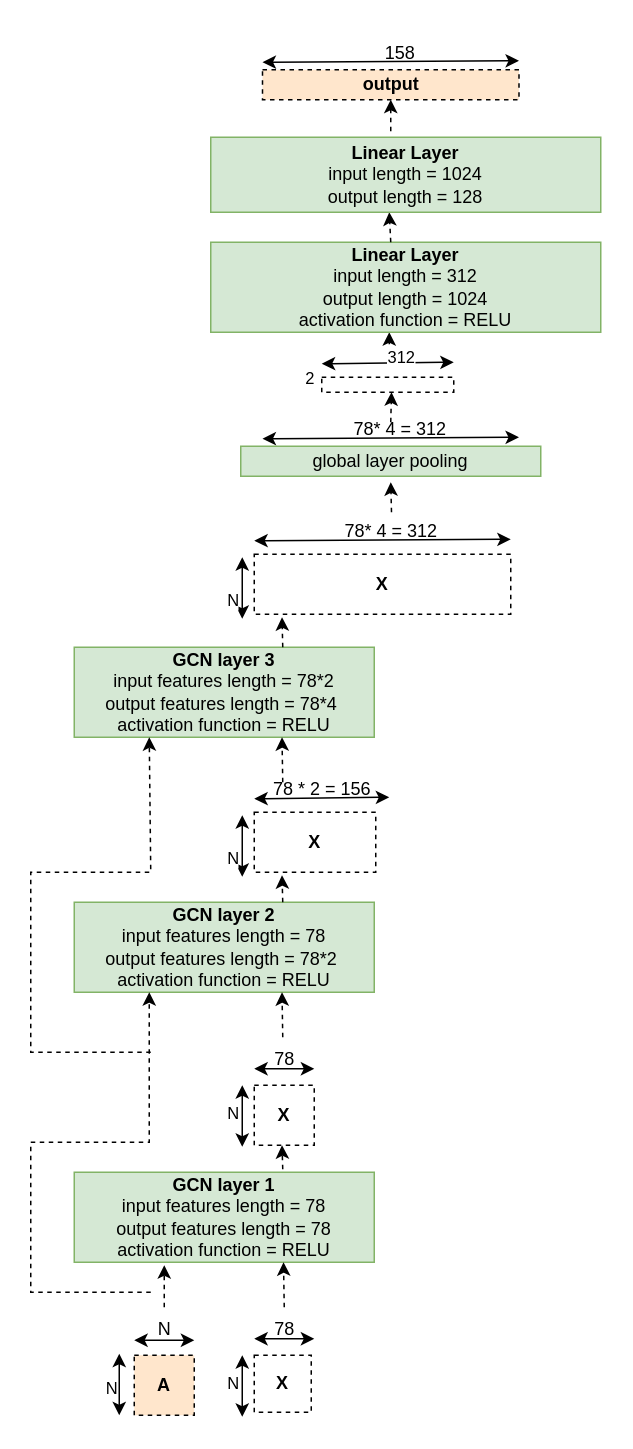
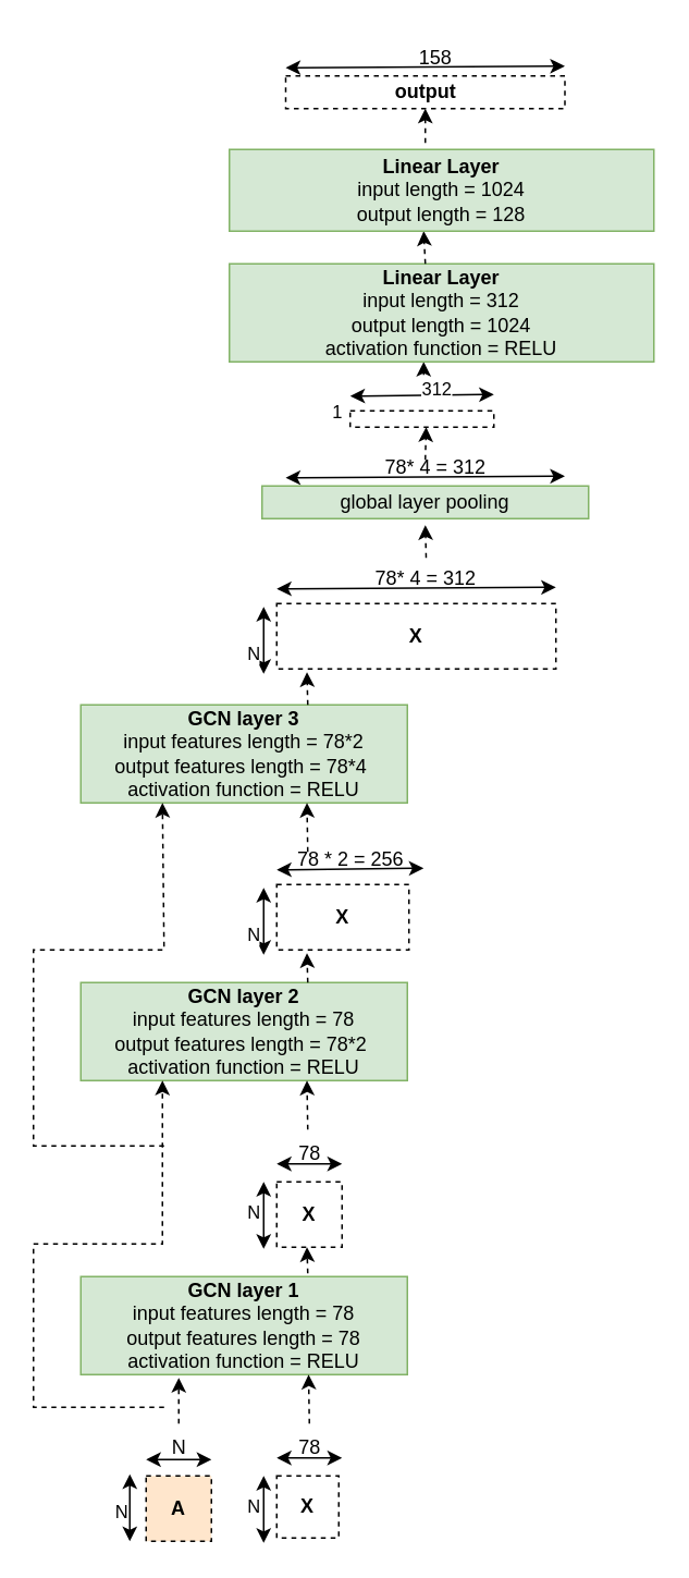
- <mxCell id="43" value="&lt;b&gt;output&lt;/b&gt;" style="rounded=0;whiteSpace=wrap;html=1;dashed=1;fillColor=#ffe6cc;" parent="1" vertex="1"><mxGeometry x="174.5" y="46" width="171" height="20" as="geometry" /></mxCell>
+ <mxCell id="43" value="&lt;b&gt;output&lt;/b&gt;" style="rounded=0;whiteSpace=wrap;html=1;dashed=1;" parent="1" vertex="1"><mxGeometry x="174.5" y="46" width="171" height="20" as="geometry" /></mxCell>
- <mxCell id="52" value="2" style="edgeLabel;html=1;align=center;verticalAlign=middle;resizable=0;points=[];" vertex="1" connectable="0" parent="1"><mxGeometry x="209" y="259" as="geometry"><mxPoint x="-4" y="-8" as="offset" /></mxGeometry></mxCell>
+ <mxCell id="52" value="1" style="edgeLabel;html=1;align=center;verticalAlign=middle;resizable=0;points=[];" vertex="1" connectable="0" parent="1"><mxGeometry x="209" y="259" as="geometry"><mxPoint x="-4" y="-8" as="offset" /></mxGeometry></mxCell>
- <mxCell id="26" value="78 * 2 = 156" style="text;html=1;align=center;verticalAlign=middle;resizable=0;points=[];autosize=1;strokeColor=none;fillColor=none;" parent="1" vertex="1"><mxGeometry x="169" y="511" width="90" height="30" as="geometry" /></mxCell>
+ <mxCell id="26" value="78 * 2 = 256" style="text;html=1;align=center;verticalAlign=middle;resizable=0;points=[];autosize=1;strokeColor=none;fillColor=none;" parent="1" vertex="1"><mxGeometry x="169" y="511" width="90" height="30" as="geometry" /></mxCell>
